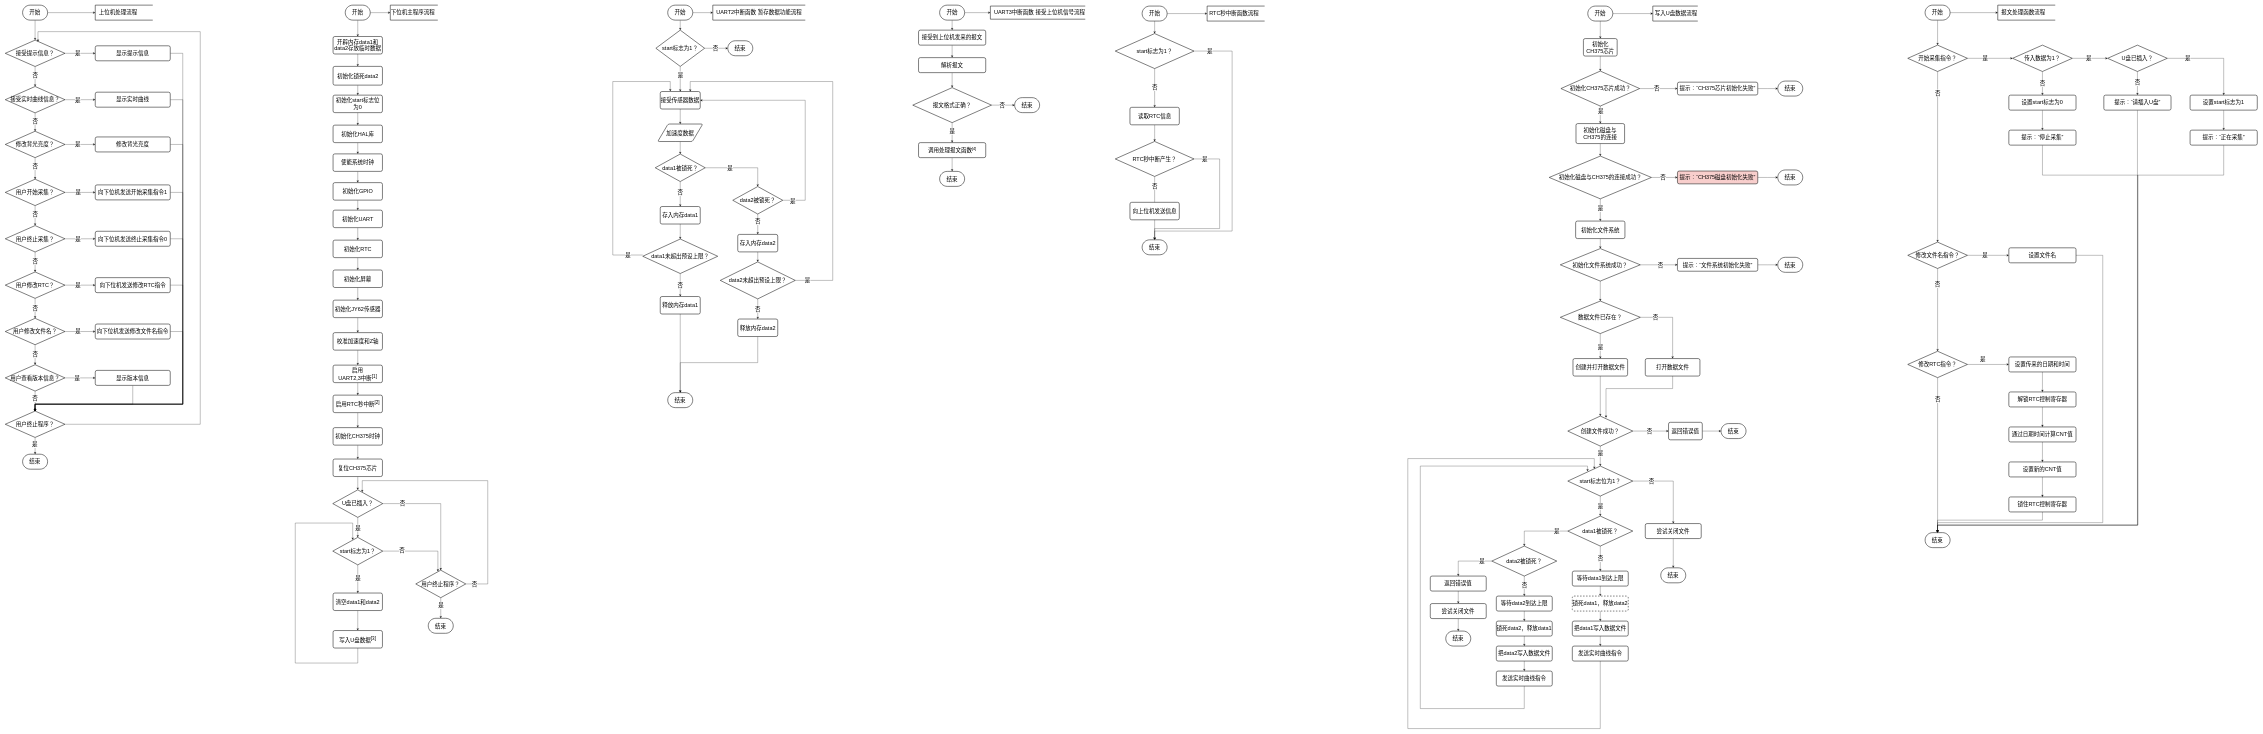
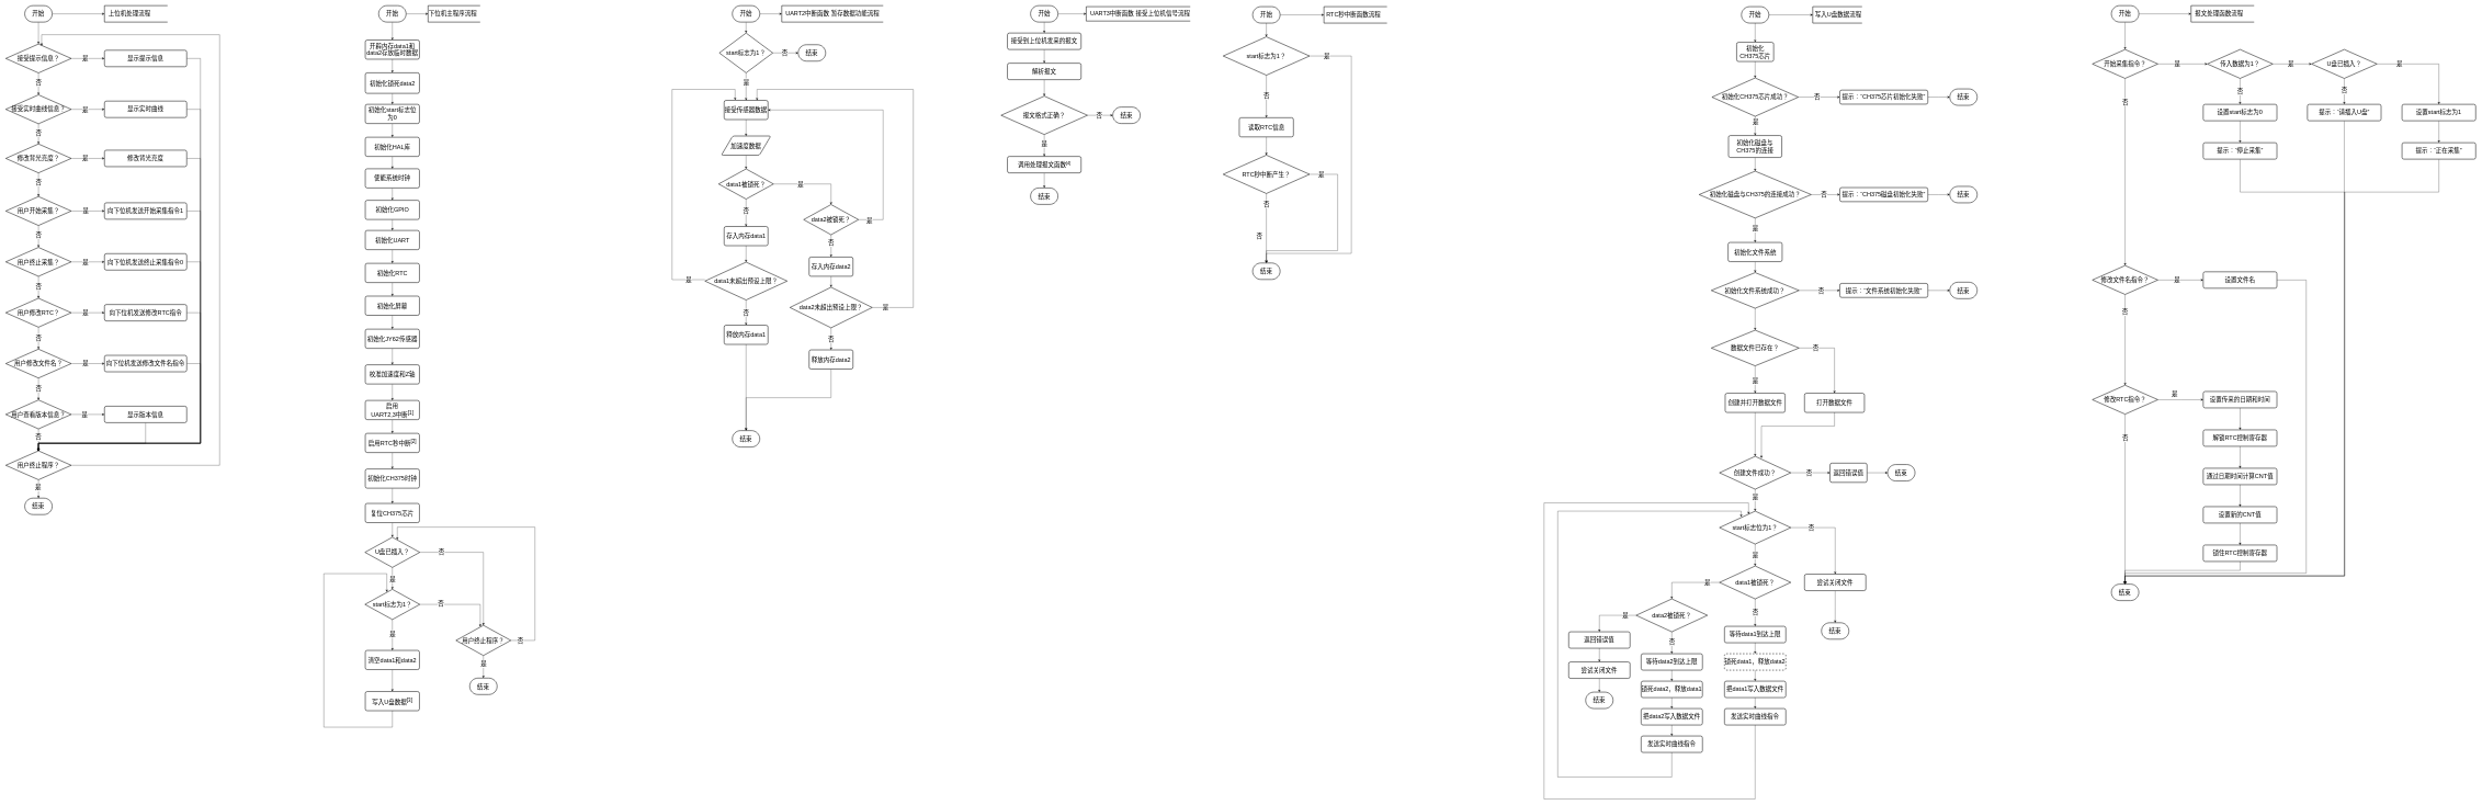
- <mxCell id="325" value="提示：“CH375磁盘初始化失败”" style="rounded=1;whiteSpace=wrap;html=1;absoluteArcSize=1;arcSize=14;strokeWidth=2;fontSize=22;fillColor=#f8cecc;" vertex="1" parent="1"><mxGeometry x="6708.77" y="683.63" width="321.23" height="51.25" as="geometry" /></mxCell>
+ <mxCell id="325" value="提示：“CH375磁盘初始化失败”" style="rounded=1;whiteSpace=wrap;html=1;absoluteArcSize=1;arcSize=14;strokeWidth=2;fontSize=22;" vertex="1" parent="1"><mxGeometry x="6708.77" y="683.63" width="321.23" height="51.25" as="geometry" /></mxCell>
- <mxCell id="142" value="向上位机发送信息" style="rounded=1;whiteSpace=wrap;html=1;absoluteArcSize=1;arcSize=14;strokeWidth=2;fontSize=22;" vertex="1" parent="1"><mxGeometry x="4518.75" y="808.75" width="197.5" height="70" as="geometry" /></mxCell>
